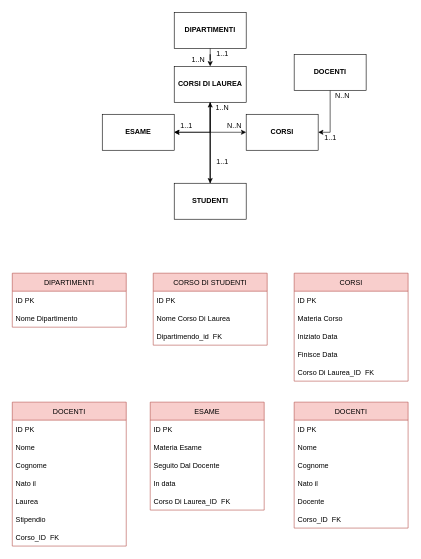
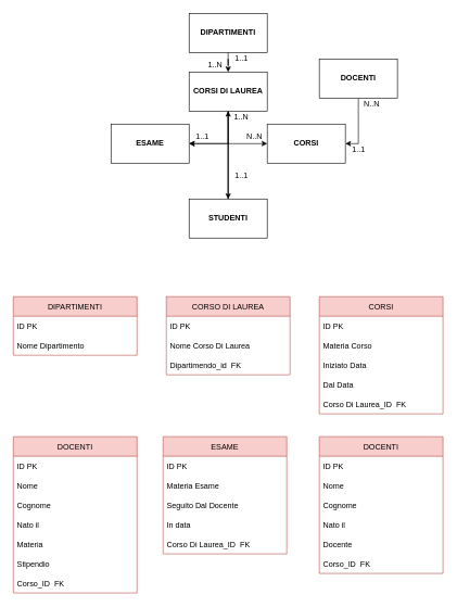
- <mxCell id="26" value="CORSO DI STUDENTI" style="swimlane;fontStyle=0;childLayout=stackLayout;horizontal=1;startSize=30;horizontalStack=0;resizeParent=1;resizeParentMax=0;resizeLast=0;collapsible=1;marginBottom=0;fillColor=#f8cecc;strokeColor=#b85450;" vertex="1" parent="1"><mxGeometry x="255" y="455" width="190" height="120" as="geometry" /></mxCell>
+ <mxCell id="26" value="CORSO DI LAUREA" style="swimlane;fontStyle=0;childLayout=stackLayout;horizontal=1;startSize=30;horizontalStack=0;resizeParent=1;resizeParentMax=0;resizeLast=0;collapsible=1;marginBottom=0;fillColor=#f8cecc;strokeColor=#b85450;" vertex="1" parent="1"><mxGeometry x="255" y="455" width="190" height="120" as="geometry" /></mxCell>
- <mxCell id="34" value="Finisce Data" style="text;strokeColor=none;fillColor=none;align=left;verticalAlign=middle;spacingLeft=4;spacingRight=4;overflow=hidden;points=[[0,0.5],[1,0.5]];portConstraint=eastwest;rotatable=0;" vertex="1" parent="30"><mxGeometry y="120" width="190" height="30" as="geometry" /></mxCell>
+ <mxCell id="34" value="Dal Data" style="text;strokeColor=none;fillColor=none;align=left;verticalAlign=middle;spacingLeft=4;spacingRight=4;overflow=hidden;points=[[0,0.5],[1,0.5]];portConstraint=eastwest;rotatable=0;" vertex="1" parent="30"><mxGeometry y="120" width="190" height="30" as="geometry" /></mxCell>
- <mxCell id="41" value="Laurea" style="text;strokeColor=none;fillColor=none;align=left;verticalAlign=middle;spacingLeft=4;spacingRight=4;overflow=hidden;points=[[0,0.5],[1,0.5]];portConstraint=eastwest;rotatable=0;" vertex="1" parent="36"><mxGeometry y="150" width="190" height="30" as="geometry" /></mxCell>
+ <mxCell id="41" value="Materia" style="text;strokeColor=none;fillColor=none;align=left;verticalAlign=middle;spacingLeft=4;spacingRight=4;overflow=hidden;points=[[0,0.5],[1,0.5]];portConstraint=eastwest;rotatable=0;" vertex="1" parent="36"><mxGeometry y="150" width="190" height="30" as="geometry" /></mxCell>
